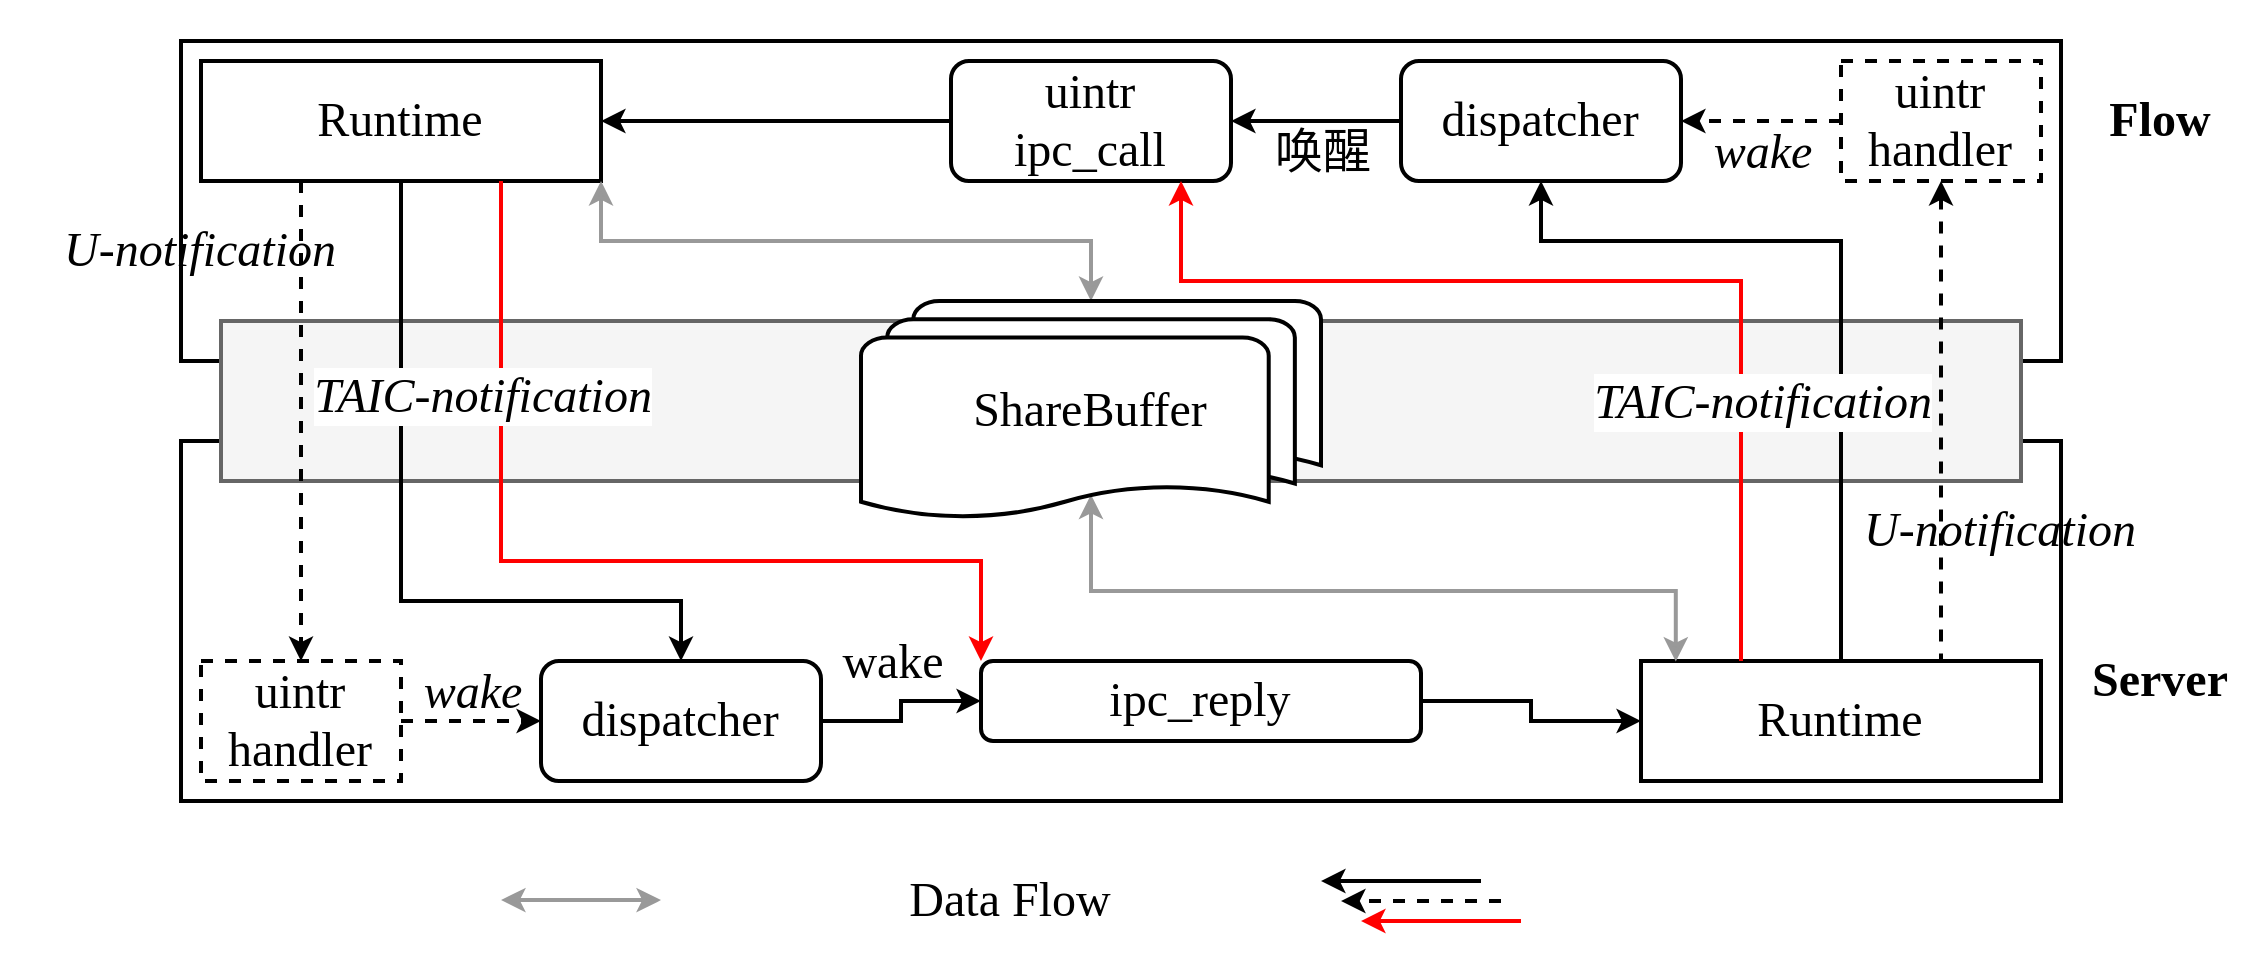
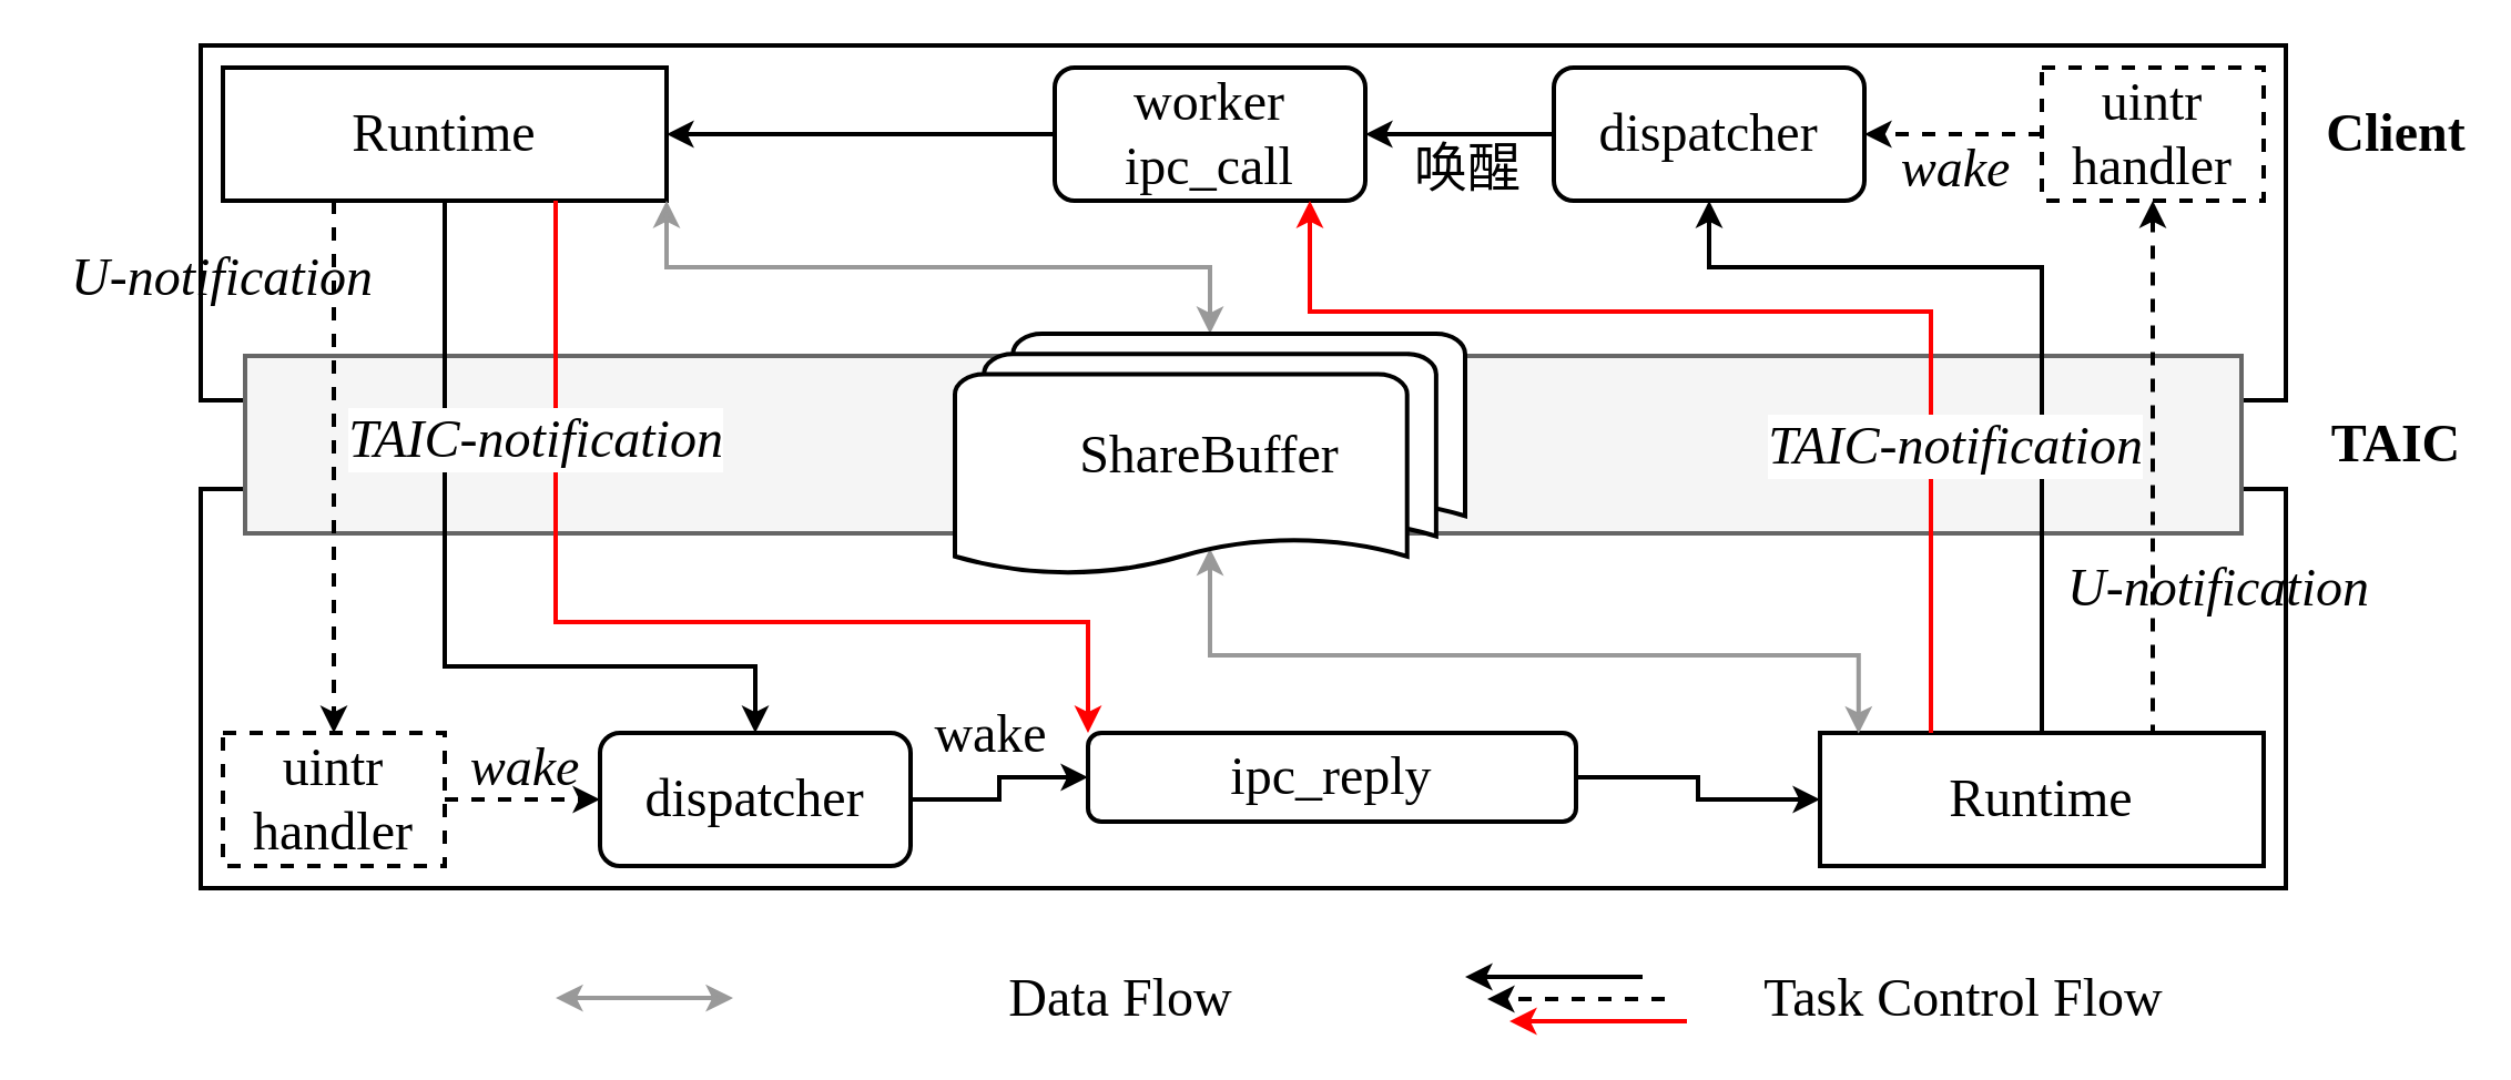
- <mxCell id="6" value="&lt;font face=&quot;Times New Roman&quot; style=&quot;font-size: 24px;&quot;&gt;uintr&lt;/font&gt;&lt;div&gt;&lt;span style=&quot;font-family: &amp;quot;Times New Roman&amp;quot;; background-color: transparent; color: light-dark(rgb(0, 0, 0), rgb(255, 255, 255));&quot;&gt;&lt;font style=&quot;font-size: 24px;&quot;&gt;ipc_call&lt;/font&gt;&lt;/span&gt;&lt;/div&gt;" style="rounded=1;whiteSpace=wrap;html=1;strokeWidth=2;fillColor=none;align=center;" vertex="1" parent="1"><mxGeometry x="475" y="30" width="140" height="60" as="geometry" /></mxCell>
+ <mxCell id="6" value="&lt;font face=&quot;Times New Roman&quot; style=&quot;font-size: 24px;&quot;&gt;worker&lt;/font&gt;&lt;div&gt;&lt;span style=&quot;font-family: &amp;quot;Times New Roman&amp;quot;; background-color: transparent; color: light-dark(rgb(0, 0, 0), rgb(255, 255, 255));&quot;&gt;&lt;font style=&quot;font-size: 24px;&quot;&gt;ipc_call&lt;/font&gt;&lt;/span&gt;&lt;/div&gt;" style="rounded=1;whiteSpace=wrap;html=1;strokeWidth=2;fillColor=none;align=center;" vertex="1" parent="1"><mxGeometry x="475" y="30" width="140" height="60" as="geometry" /></mxCell>
- <mxCell id="23" value="&lt;span style=&quot;font-size: 24px;&quot;&gt;&lt;font face=&quot;Times New Roman&quot;&gt;&lt;b&gt;Flow&lt;/b&gt;&lt;/font&gt;&lt;/span&gt;" style="text;html=1;align=center;verticalAlign=middle;whiteSpace=wrap;rounded=0;" vertex="1" parent="1"><mxGeometry x="1050" y="45" width="60" height="30" as="geometry" /></mxCell>
+ <mxCell id="23" value="&lt;span style=&quot;font-size: 24px;&quot;&gt;&lt;font face=&quot;Times New Roman&quot;&gt;&lt;b&gt;Client&lt;/b&gt;&lt;/font&gt;&lt;/span&gt;" style="text;html=1;align=center;verticalAlign=middle;whiteSpace=wrap;rounded=0;" vertex="1" parent="1"><mxGeometry x="1050" y="45" width="60" height="30" as="geometry" /></mxCell>
+ <mxCell id="25" value="&lt;span style=&quot;font-size: 24px;&quot;&gt;&lt;font face=&quot;Times New Roman&quot;&gt;&lt;b&gt;TAIC&lt;/b&gt;&lt;/font&gt;&lt;/span&gt;" style="text;html=1;align=center;verticalAlign=middle;whiteSpace=wrap;rounded=0;" vertex="1" parent="1"><mxGeometry x="1050" y="185" width="60" height="30" as="geometry" /></mxCell>
- <mxCell id="24" value="&lt;span style=&quot;font-size: 24px;&quot;&gt;&lt;font face=&quot;Times New Roman&quot;&gt;&lt;b&gt;Server&lt;/b&gt;&lt;/font&gt;&lt;/span&gt;" style="text;html=1;align=center;verticalAlign=middle;whiteSpace=wrap;rounded=0;" vertex="1" parent="1"><mxGeometry x="1050" y="325" width="60" height="30" as="geometry" /></mxCell>
+ <mxCell id="45" value="&lt;font face=&quot;Times New Roman&quot; style=&quot;font-size: 24px;&quot;&gt;Task Control Flow&lt;/font&gt;" style="text;html=1;align=center;verticalAlign=middle;whiteSpace=wrap;rounded=0;" vertex="1" parent="1"><mxGeometry x="780" y="435" width="210" height="30" as="geometry" /></mxCell>
